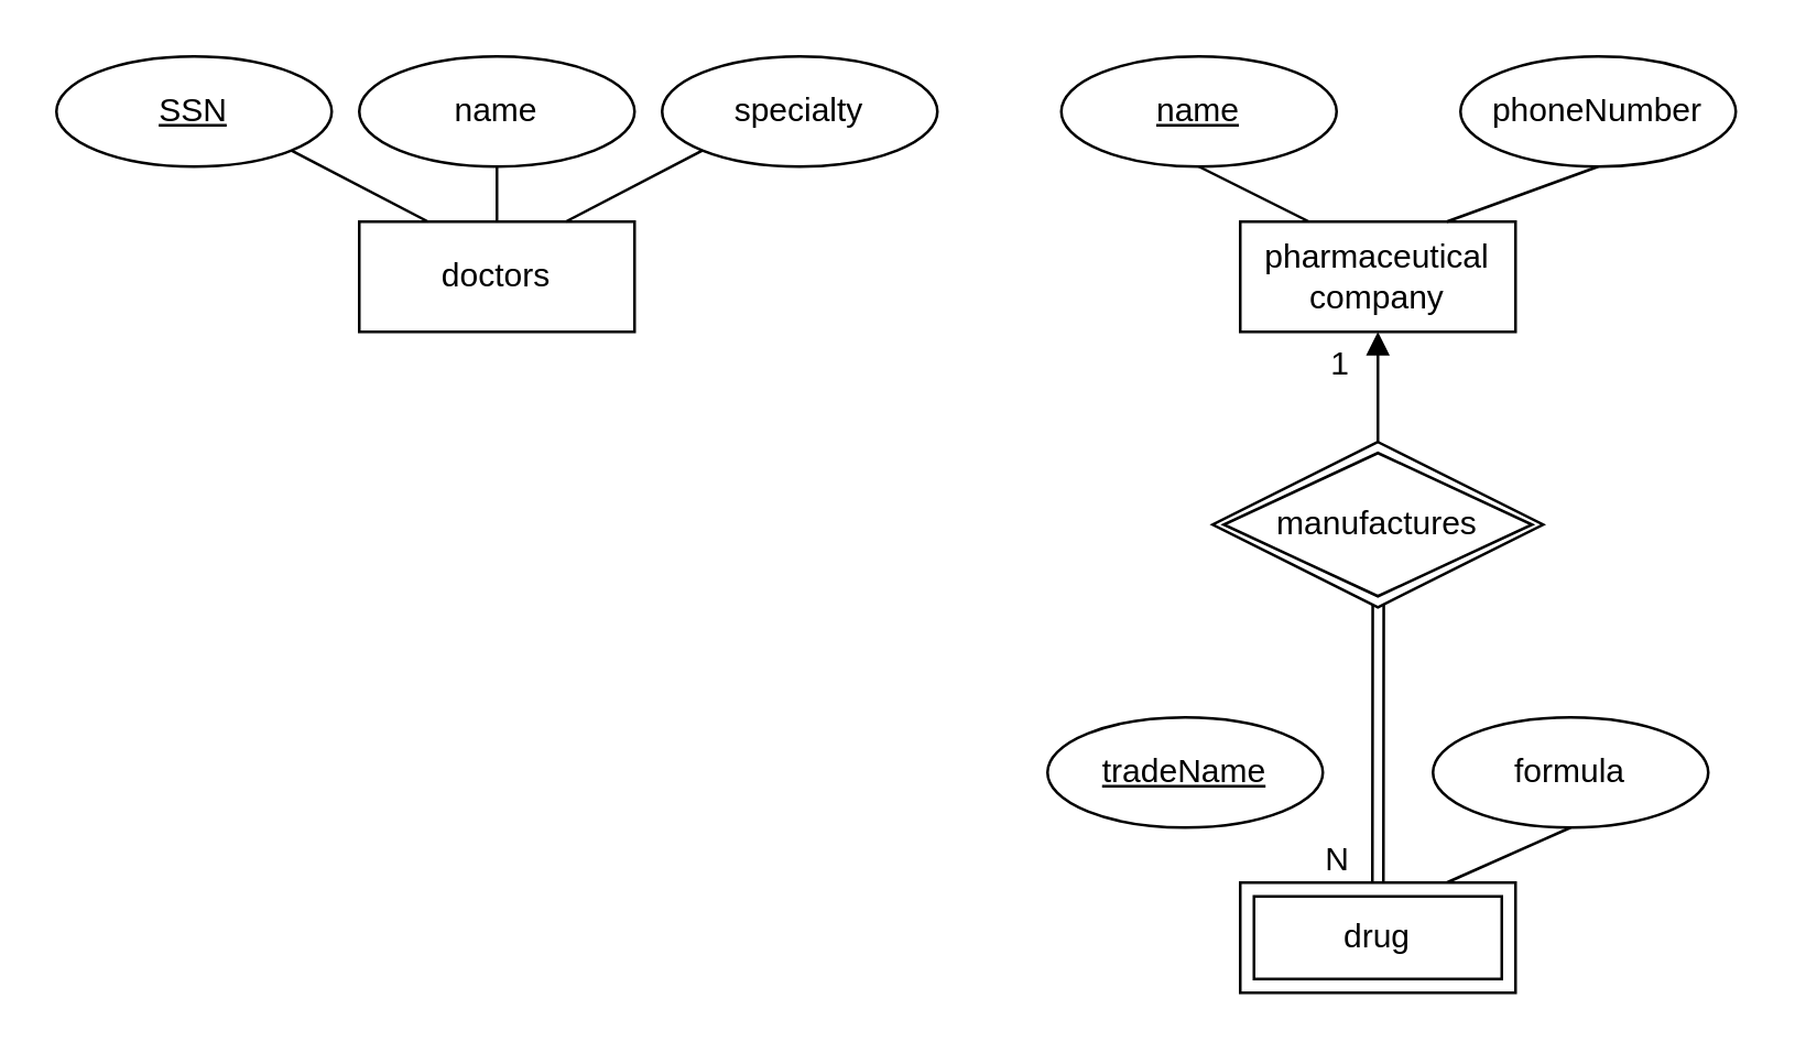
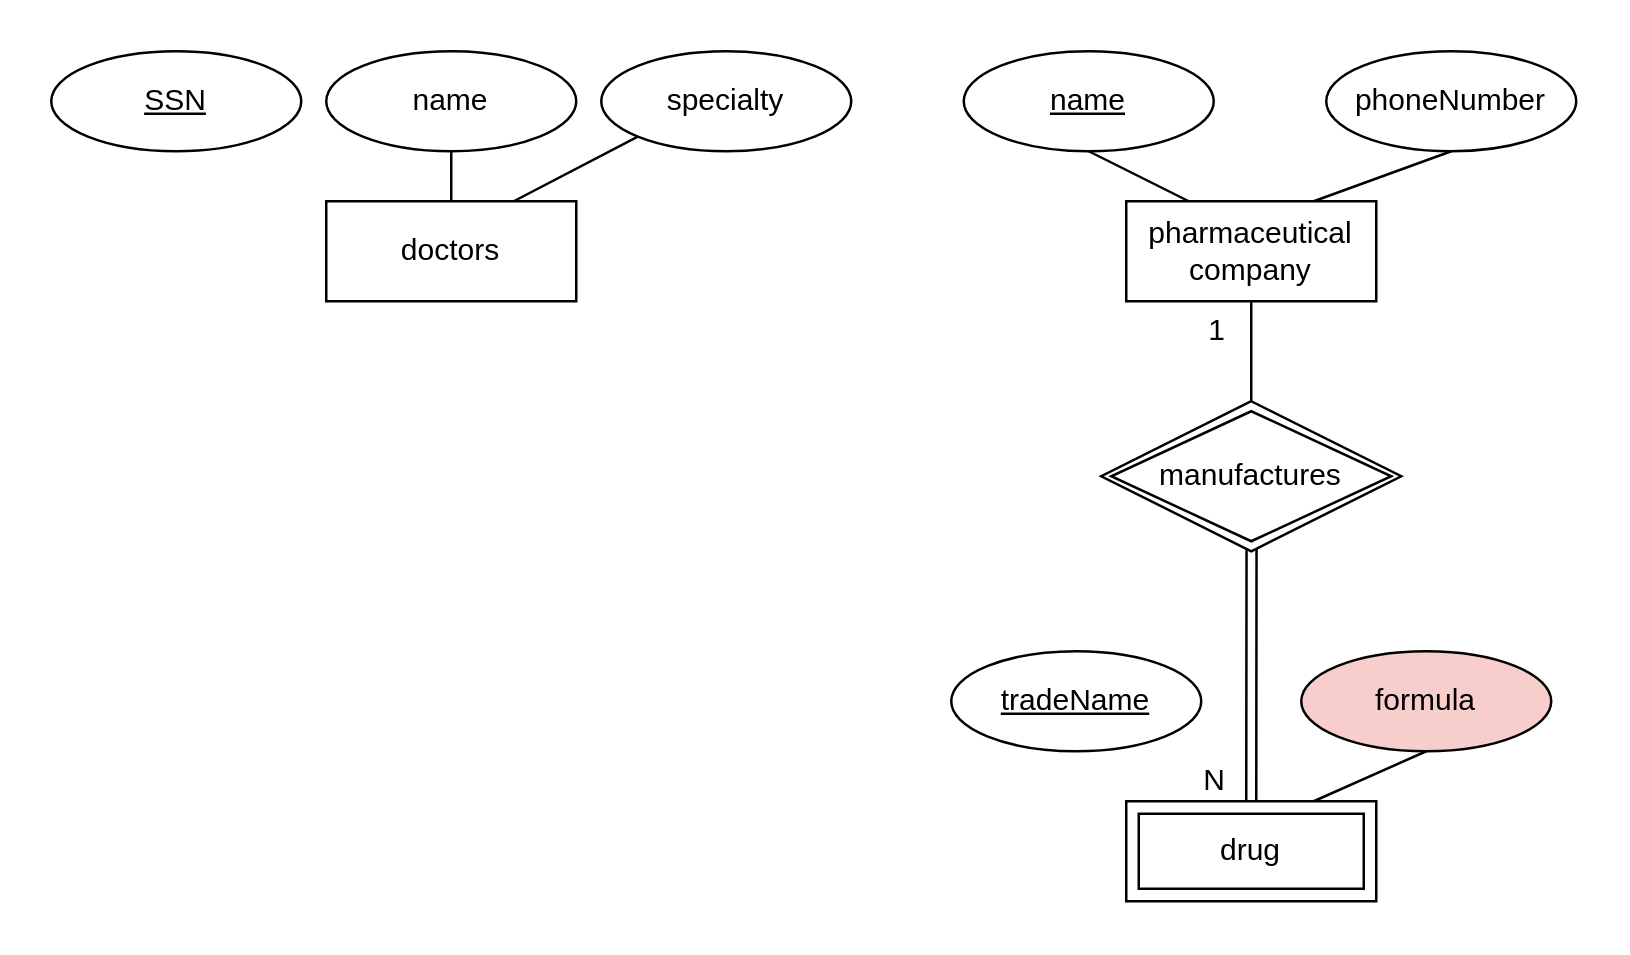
- <mxCell id="5" value="" style="endArrow=none;html=1;rounded=0;entryX=0.25;entryY=0;entryDx=0;entryDy=0;exitX=1;exitY=1;exitDx=0;exitDy=0;" edge="1" parent="1" source="3" target="2"><mxGeometry relative="1" as="geometry"><mxPoint x="200" y="190" as="sourcePoint" /><mxPoint x="360" y="190" as="targetPoint" /></mxGeometry></mxCell>
- <mxCell id="21" value="" style="endArrow=block;html=1;rounded=0;entryX=0.5;entryY=1;entryDx=0;entryDy=0;exitX=0.5;exitY=0;exitDx=0;exitDy=0;" edge="1" parent="1" source="17" target="9"><mxGeometry relative="1" as="geometry"><mxPoint x="260" y="160" as="sourcePoint" /><mxPoint x="420" y="160" as="targetPoint" /></mxGeometry></mxCell>
+ <mxCell id="21" value="" style="endArrow=none;html=1;rounded=0;entryX=0.5;entryY=1;entryDx=0;entryDy=0;exitX=0.5;exitY=0;exitDx=0;exitDy=0;" edge="1" parent="1" source="17" target="9"><mxGeometry relative="1" as="geometry"><mxPoint x="260" y="160" as="sourcePoint" /><mxPoint x="420" y="160" as="targetPoint" /></mxGeometry></mxCell>
- <mxCell id="14" value="formula" style="ellipse;whiteSpace=wrap;html=1;align=center;" vertex="1" parent="1"><mxGeometry x="520" y="260" width="100" height="40" as="geometry" /></mxCell>
+ <mxCell id="14" value="formula" style="ellipse;whiteSpace=wrap;html=1;align=center;fillColor=#f8cecc;" vertex="1" parent="1"><mxGeometry x="520" y="260" width="100" height="40" as="geometry" /></mxCell>
